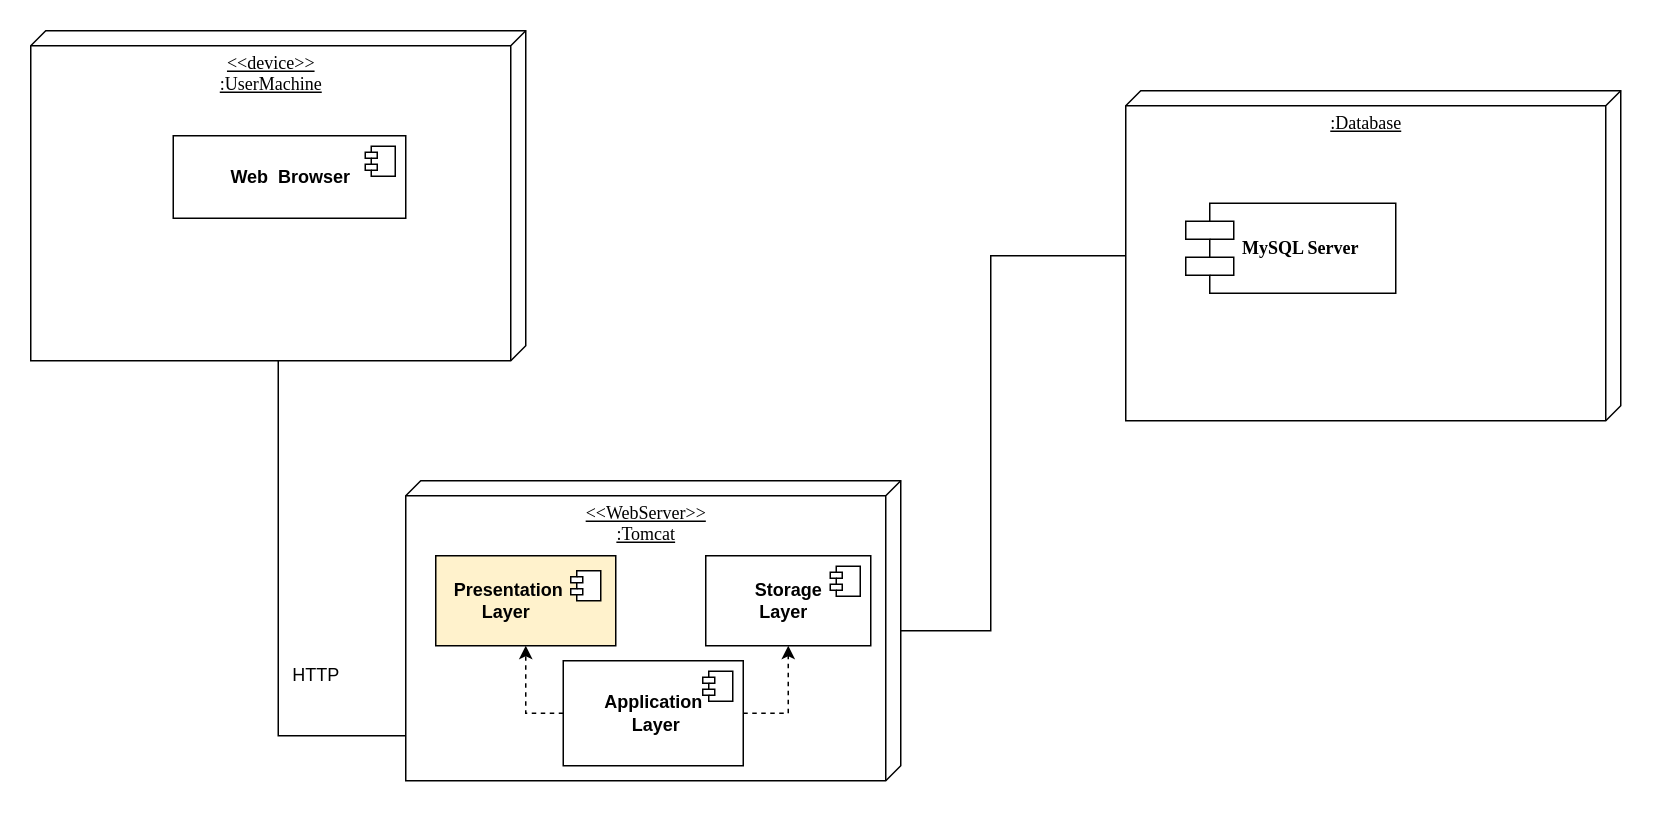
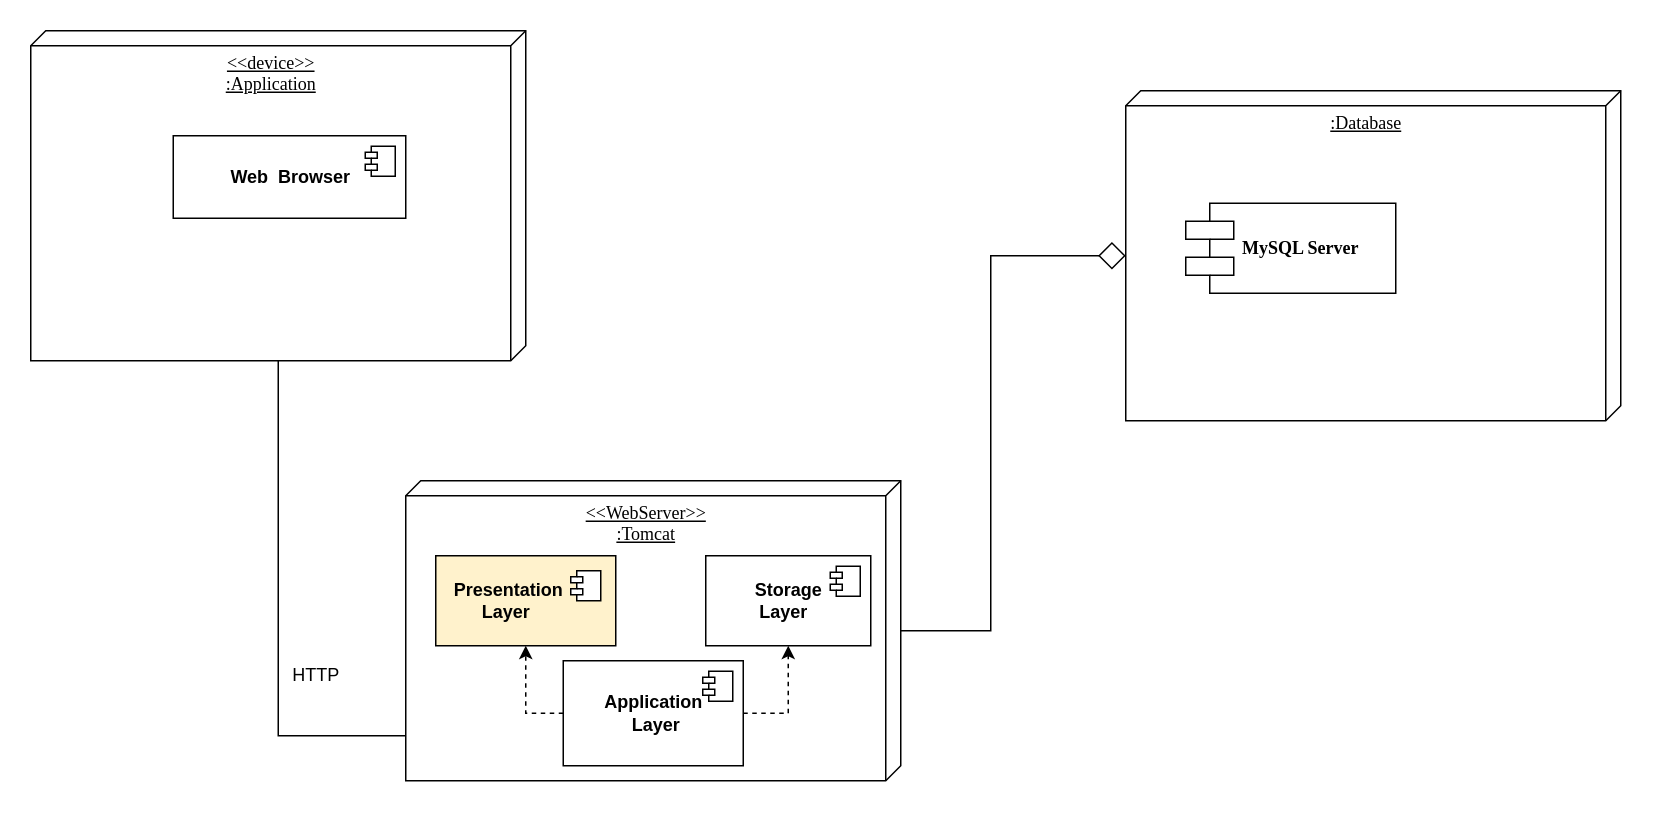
- <mxCell id="2" value="&lt;div&gt;&amp;lt;&amp;lt;device&amp;gt;&amp;gt;&lt;/div&gt;&lt;div&gt;:UserMachine&lt;br&gt;&lt;/div&gt;" style="verticalAlign=top;align=center;spacingTop=8;spacingLeft=2;spacingRight=12;shape=cube;size=10;direction=south;fontStyle=4;html=1;rounded=0;shadow=0;comic=0;labelBackgroundColor=none;strokeWidth=1;fontFamily=Verdana;fontSize=12" vertex="1" parent="1"><mxGeometry x="20" y="20" width="330" height="220" as="geometry" /></mxCell>
+ <mxCell id="2" value="&lt;div&gt;&amp;lt;&amp;lt;device&amp;gt;&amp;gt;&lt;/div&gt;&lt;div&gt;:Application&lt;br&gt;&lt;/div&gt;" style="verticalAlign=top;align=center;spacingTop=8;spacingLeft=2;spacingRight=12;shape=cube;size=10;direction=south;fontStyle=4;html=1;rounded=0;shadow=0;comic=0;labelBackgroundColor=none;strokeWidth=1;fontFamily=Verdana;fontSize=12" vertex="1" parent="1"><mxGeometry x="20" y="20" width="330" height="220" as="geometry" /></mxCell>
- <mxCell id="6" style="edgeStyle=orthogonalEdgeStyle;rounded=0;html=1;labelBackgroundColor=none;startArrow=none;startFill=0;startSize=8;endArrow=none;endFill=0;endSize=16;fontFamily=Verdana;fontSize=12;" edge="1" parent="1" source="4" target="3"><mxGeometry relative="1" as="geometry"><Array as="points"><mxPoint x="660" y="420" /><mxPoint x="660" y="170" /></Array></mxGeometry></mxCell>
+ <mxCell id="6" style="edgeStyle=orthogonalEdgeStyle;rounded=0;html=1;labelBackgroundColor=none;startArrow=none;startFill=0;startSize=8;endArrow=diamond;endFill=0;endSize=16;fontFamily=Verdana;fontSize=12;" edge="1" parent="1" source="4" target="3"><mxGeometry relative="1" as="geometry"><Array as="points"><mxPoint x="660" y="420" /><mxPoint x="660" y="170" /></Array></mxGeometry></mxCell>
